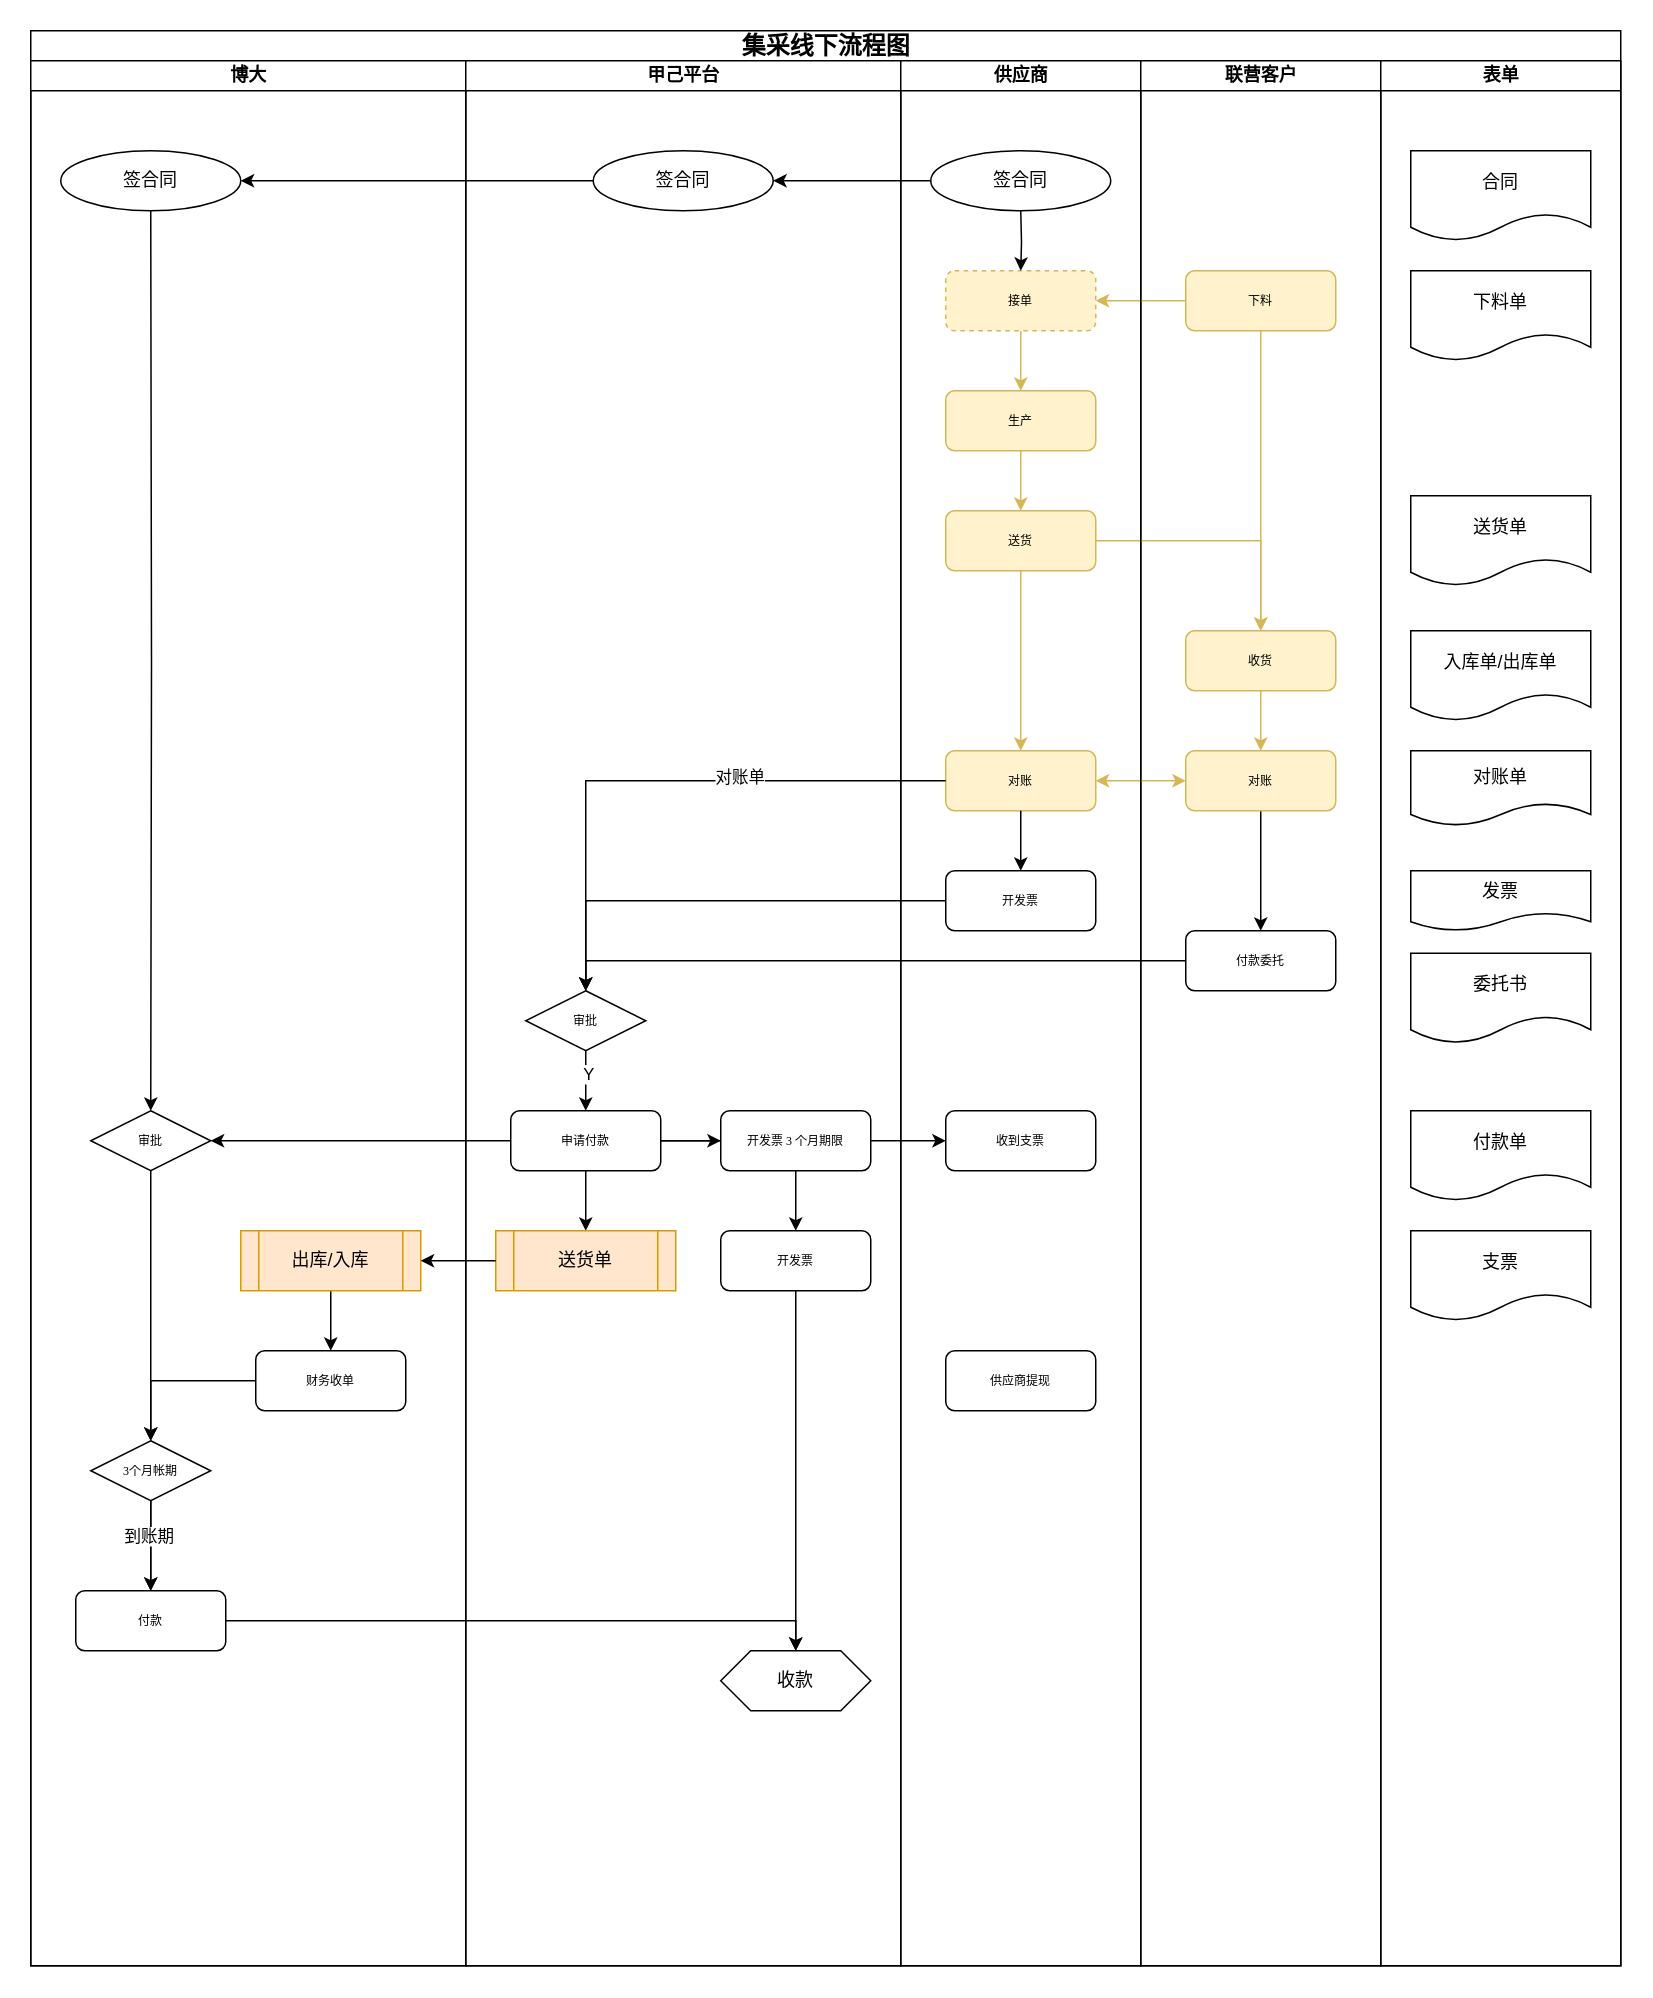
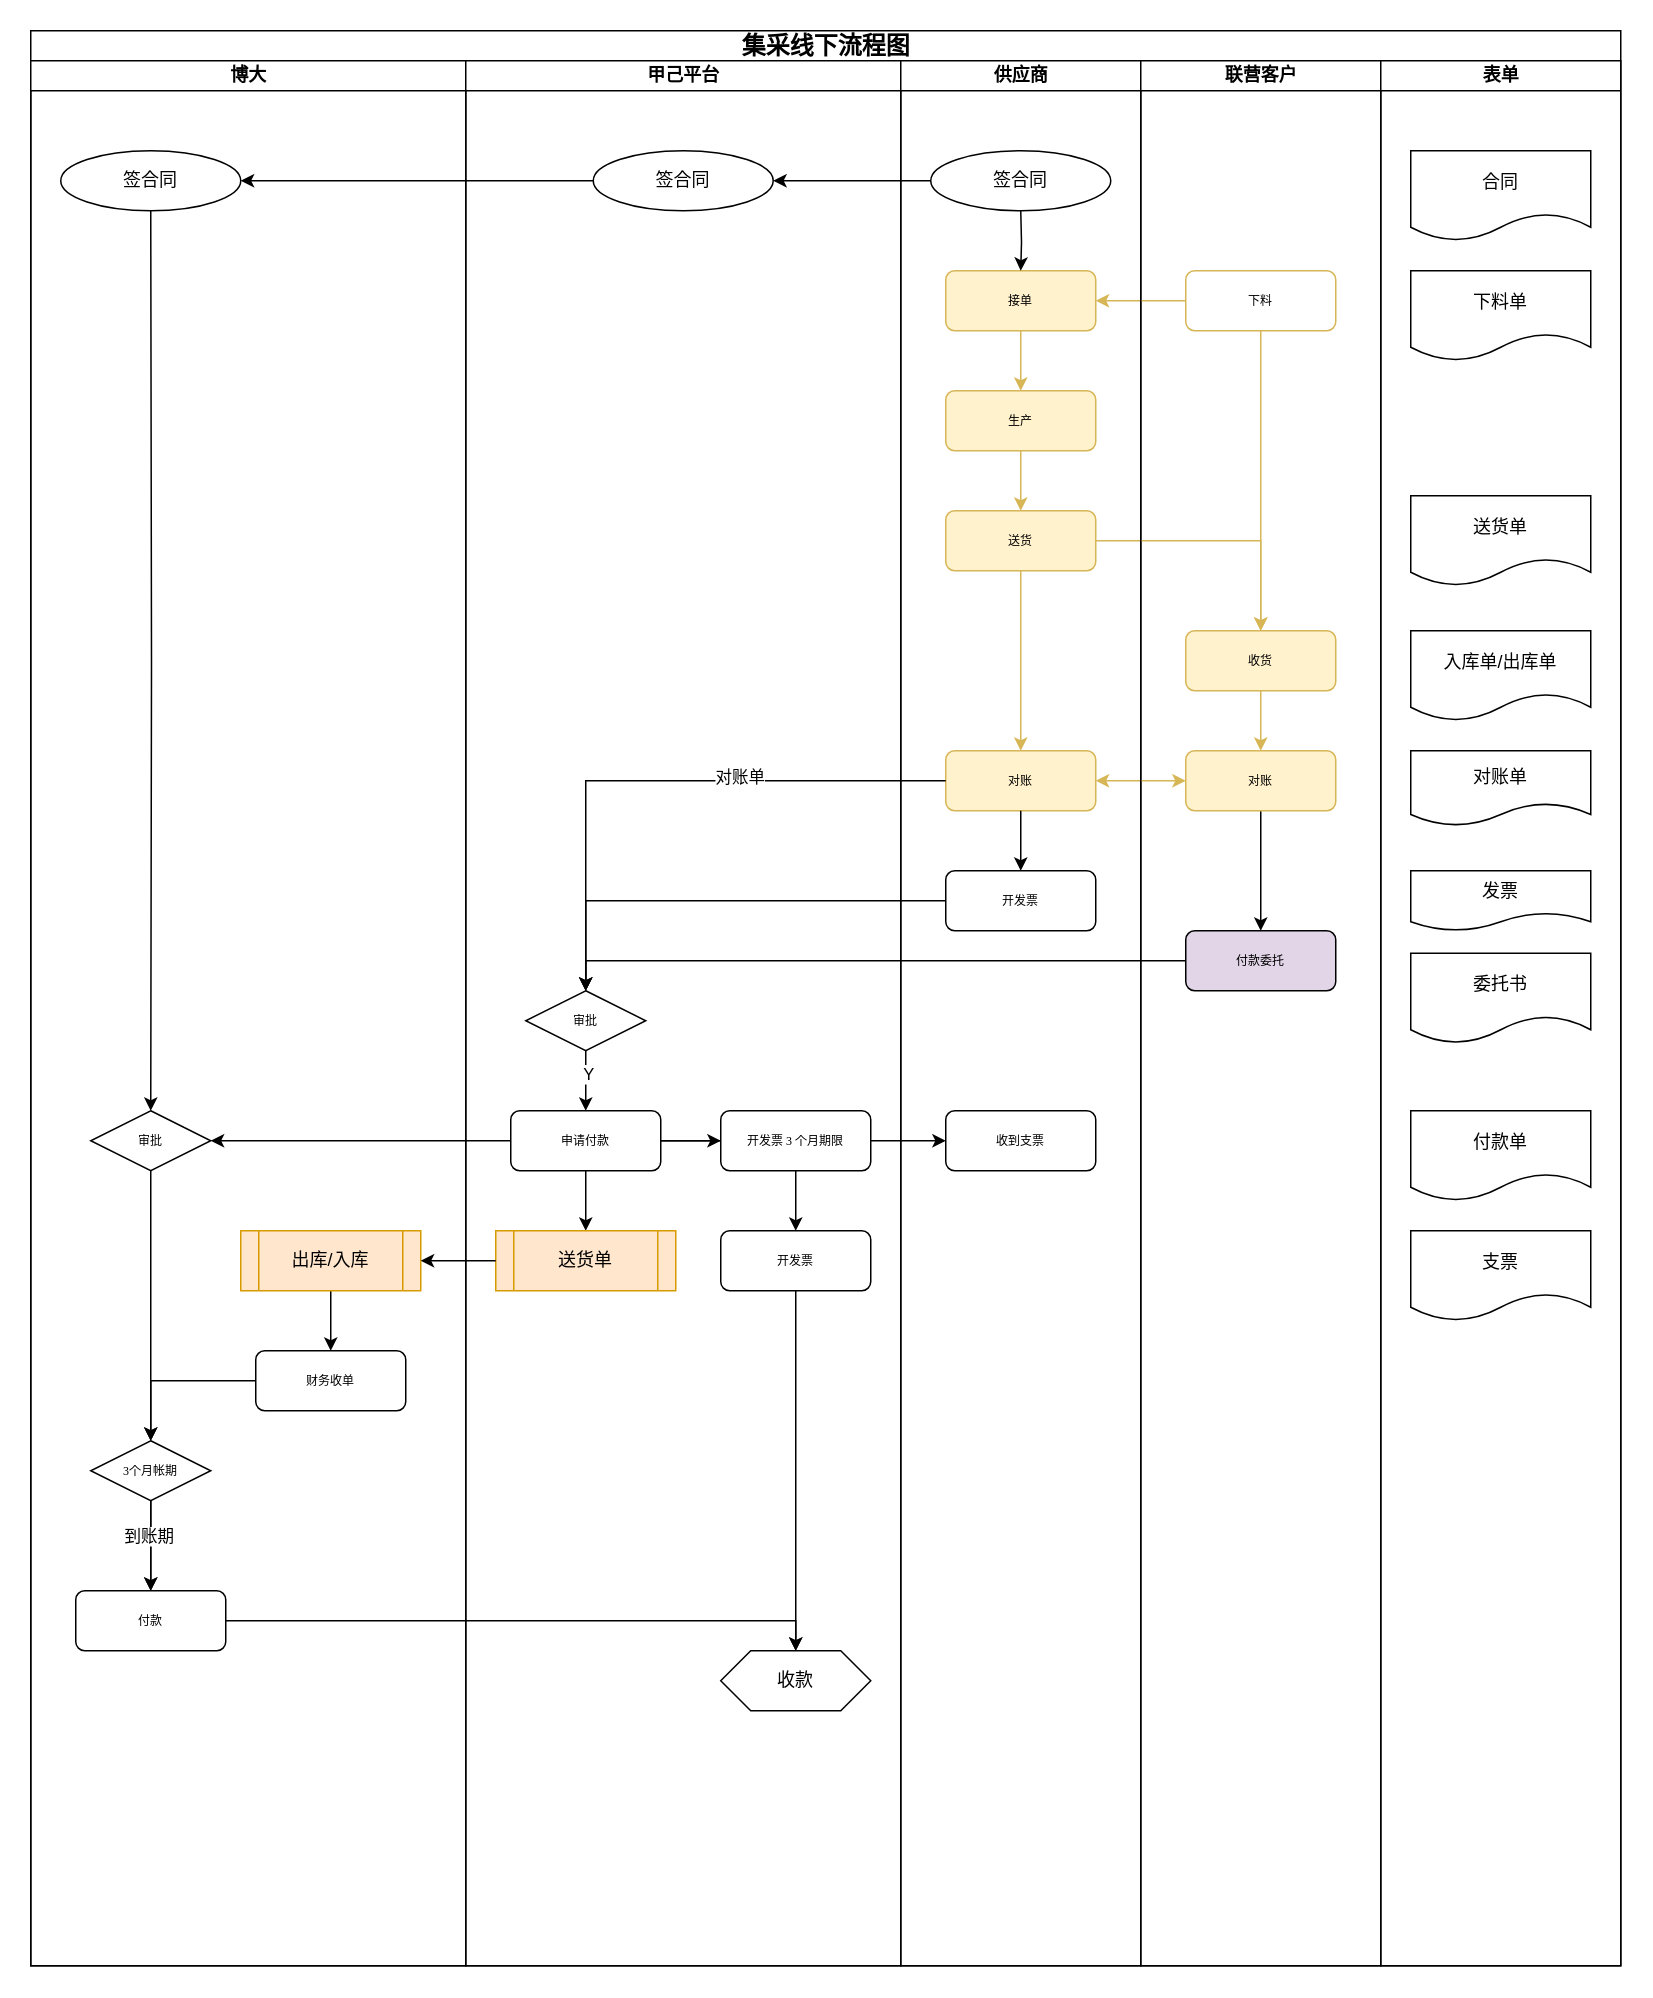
- <mxCell id="33" value="接单" style="rounded=1;whiteSpace=wrap;html=1;shadow=0;labelBackgroundColor=none;strokeWidth=1;fontFamily=Verdana;fontSize=8;align=center;fillColor=#fff2cc;strokeColor=#d6b656;dashed=1;" parent="31" vertex="1"><mxGeometry x="30" y="140" width="100" height="40" as="geometry" /></mxCell>
+ <mxCell id="33" value="接单" style="rounded=1;whiteSpace=wrap;html=1;shadow=0;labelBackgroundColor=none;strokeWidth=1;fontFamily=Verdana;fontSize=8;align=center;fillColor=#fff2cc;strokeColor=#d6b656;" parent="31" vertex="1"><mxGeometry x="30" y="140" width="100" height="40" as="geometry" /></mxCell>
- <mxCell id="54" value="下料" style="rounded=1;whiteSpace=wrap;html=1;shadow=0;labelBackgroundColor=none;strokeWidth=1;fontFamily=Verdana;fontSize=8;align=center;fillColor=#fff2cc;strokeColor=#d6b656;" parent="52" vertex="1"><mxGeometry x="30" y="140" width="100" height="40" as="geometry" /></mxCell>
+ <mxCell id="54" value="下料" style="rounded=1;whiteSpace=wrap;html=1;shadow=0;labelBackgroundColor=none;strokeWidth=1;fontFamily=Verdana;fontSize=8;align=center;fillColor=#ffffff;strokeColor=#d6b656;" parent="52" vertex="1"><mxGeometry x="30" y="140" width="100" height="40" as="geometry" /></mxCell>
- <mxCell id="59" value="付款委托" style="rounded=1;whiteSpace=wrap;html=1;shadow=0;labelBackgroundColor=none;strokeWidth=1;fontFamily=Verdana;fontSize=8;align=center;" vertex="1" parent="52"><mxGeometry x="30" y="580" width="100" height="40" as="geometry" /></mxCell>
+ <mxCell id="59" value="付款委托" style="rounded=1;whiteSpace=wrap;html=1;shadow=0;labelBackgroundColor=none;strokeWidth=1;fontFamily=Verdana;fontSize=8;align=center;fillColor=#e1d5e7;" vertex="1" parent="52"><mxGeometry x="30" y="580" width="100" height="40" as="geometry" /></mxCell>
- <mxCell id="40" value="供应商提现" style="rounded=1;whiteSpace=wrap;html=1;shadow=0;labelBackgroundColor=none;strokeWidth=1;fontFamily=Verdana;fontSize=8;align=center;" vertex="1" parent="31"><mxGeometry x="30" y="860" width="100" height="40" as="geometry" /></mxCell>
